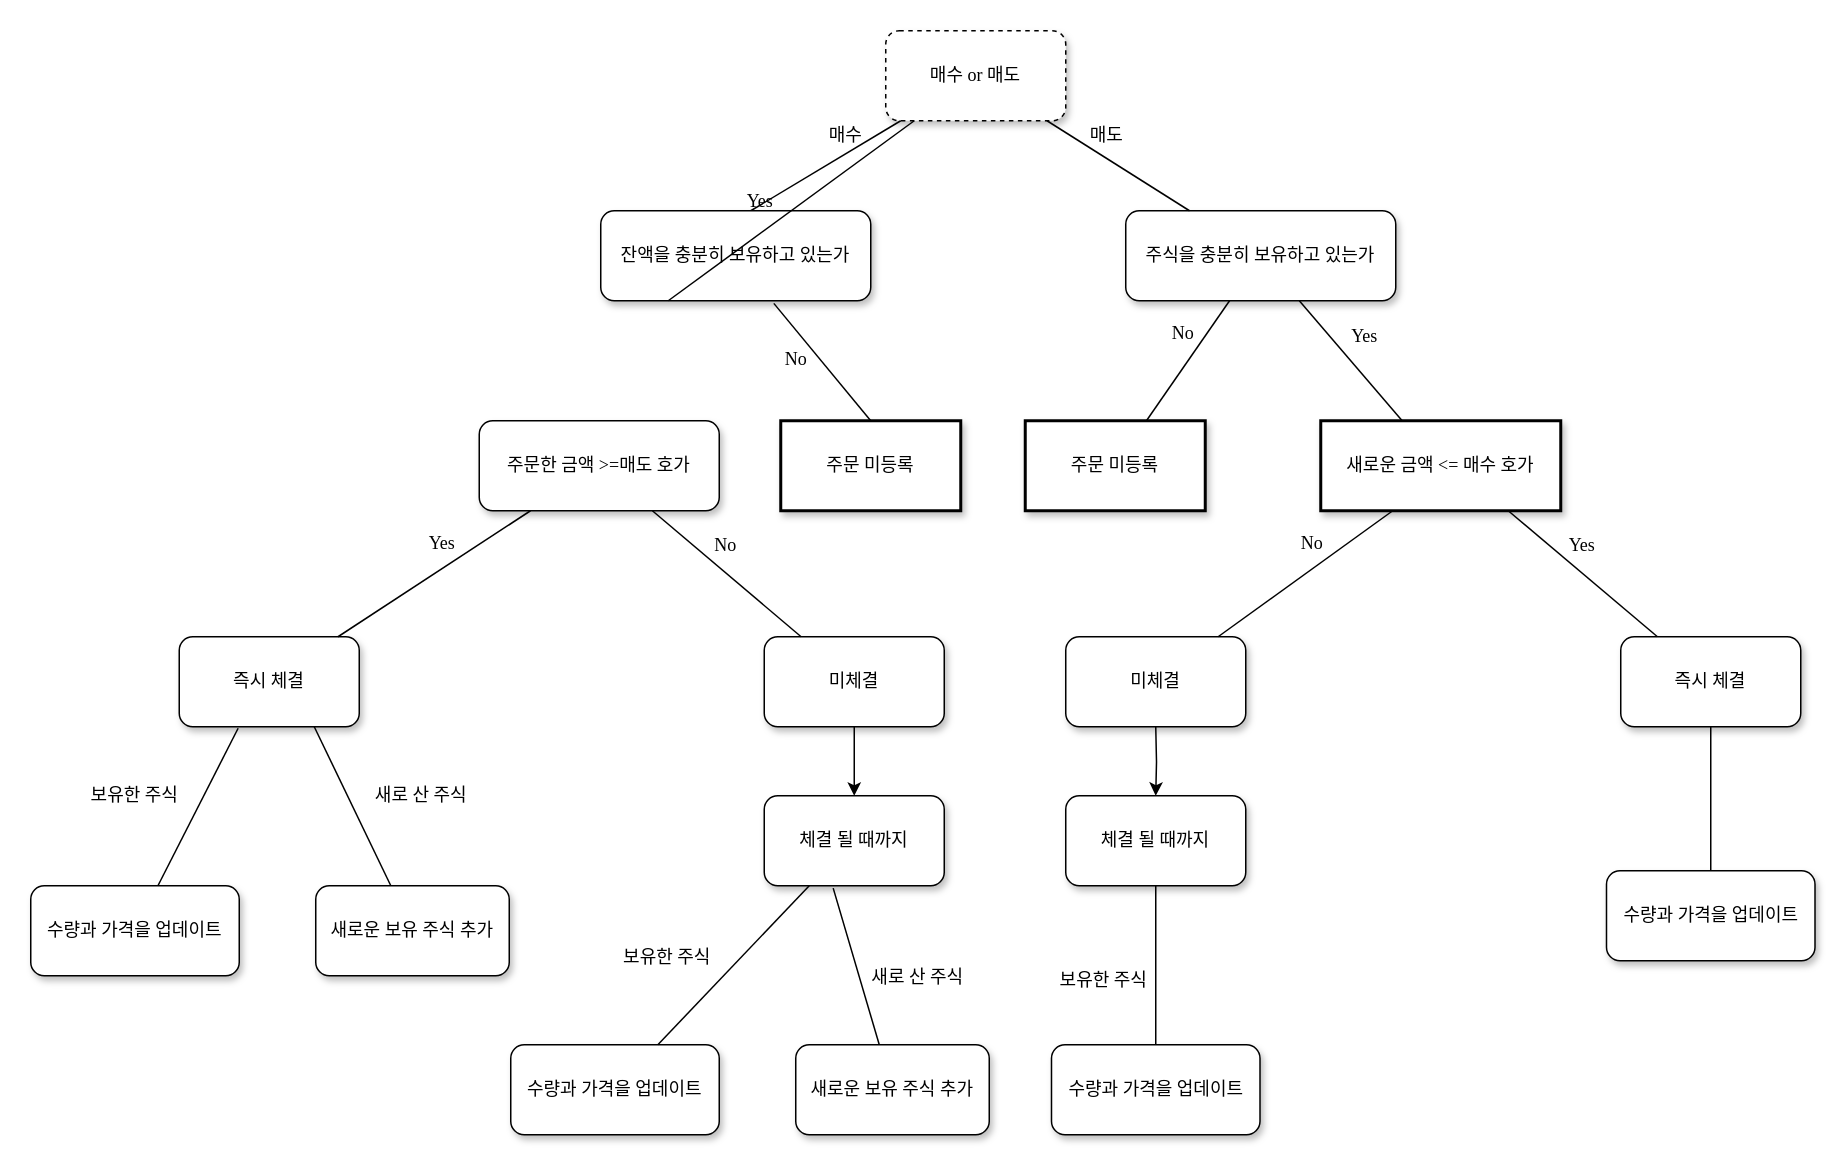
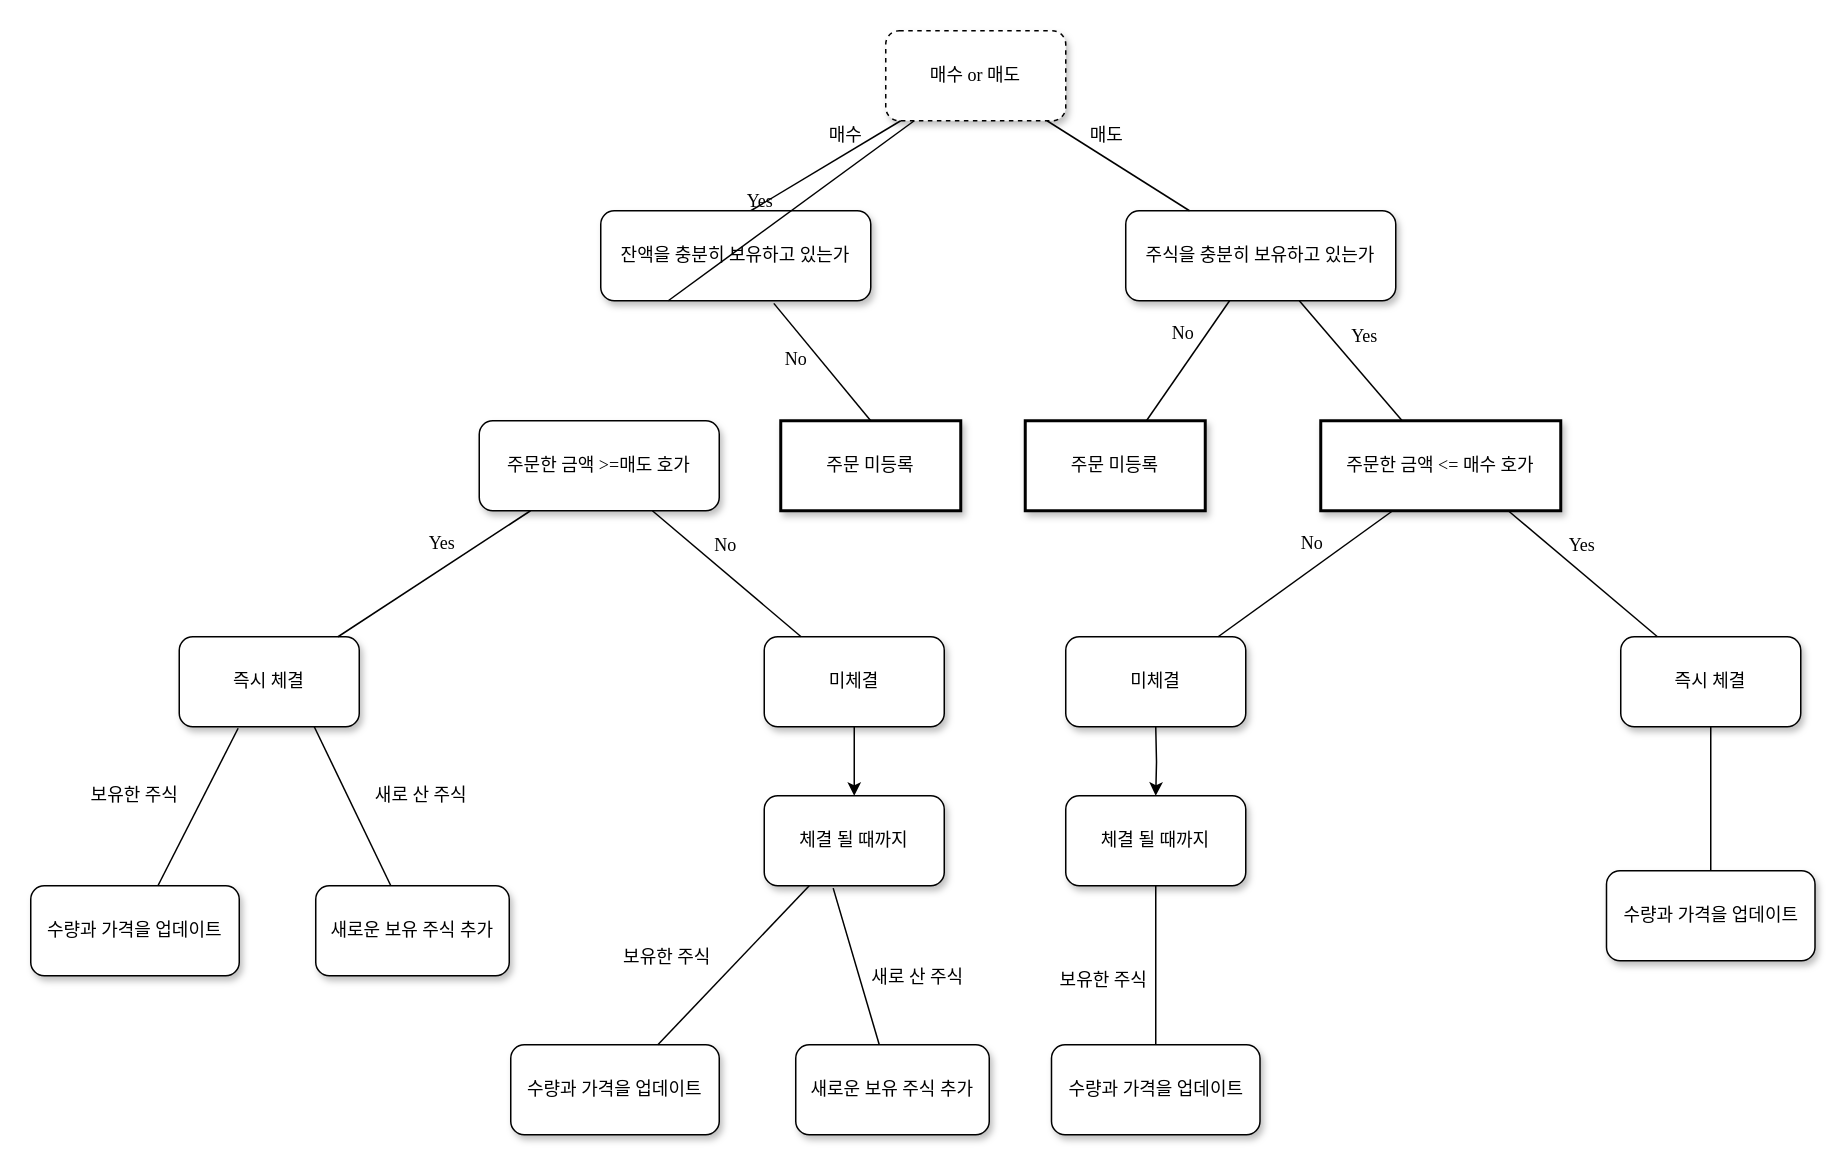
- <mxCell id="11" value="새로운 금액 &amp;lt;=&amp;nbsp;&lt;span style=&quot;background-color: initial;&quot;&gt;매수 호가&lt;/span&gt;" style="whiteSpace=wrap;html=1;rounded=0;shadow=1;labelBackgroundColor=none;strokeWidth=2;fontFamily=Verdana;fontSize=12;align=center;" parent="1" vertex="1"><mxGeometry x="880" y="280" width="160" height="60" as="geometry" /></mxCell>
+ <mxCell id="11" value="주문한 금액 &amp;lt;=&amp;nbsp;&lt;span style=&quot;background-color: initial;&quot;&gt;매수 호가&lt;/span&gt;" style="whiteSpace=wrap;html=1;rounded=0;shadow=1;labelBackgroundColor=none;strokeWidth=2;fontFamily=Verdana;fontSize=12;align=center;" parent="1" vertex="1"><mxGeometry x="880" y="280" width="160" height="60" as="geometry" /></mxCell>
